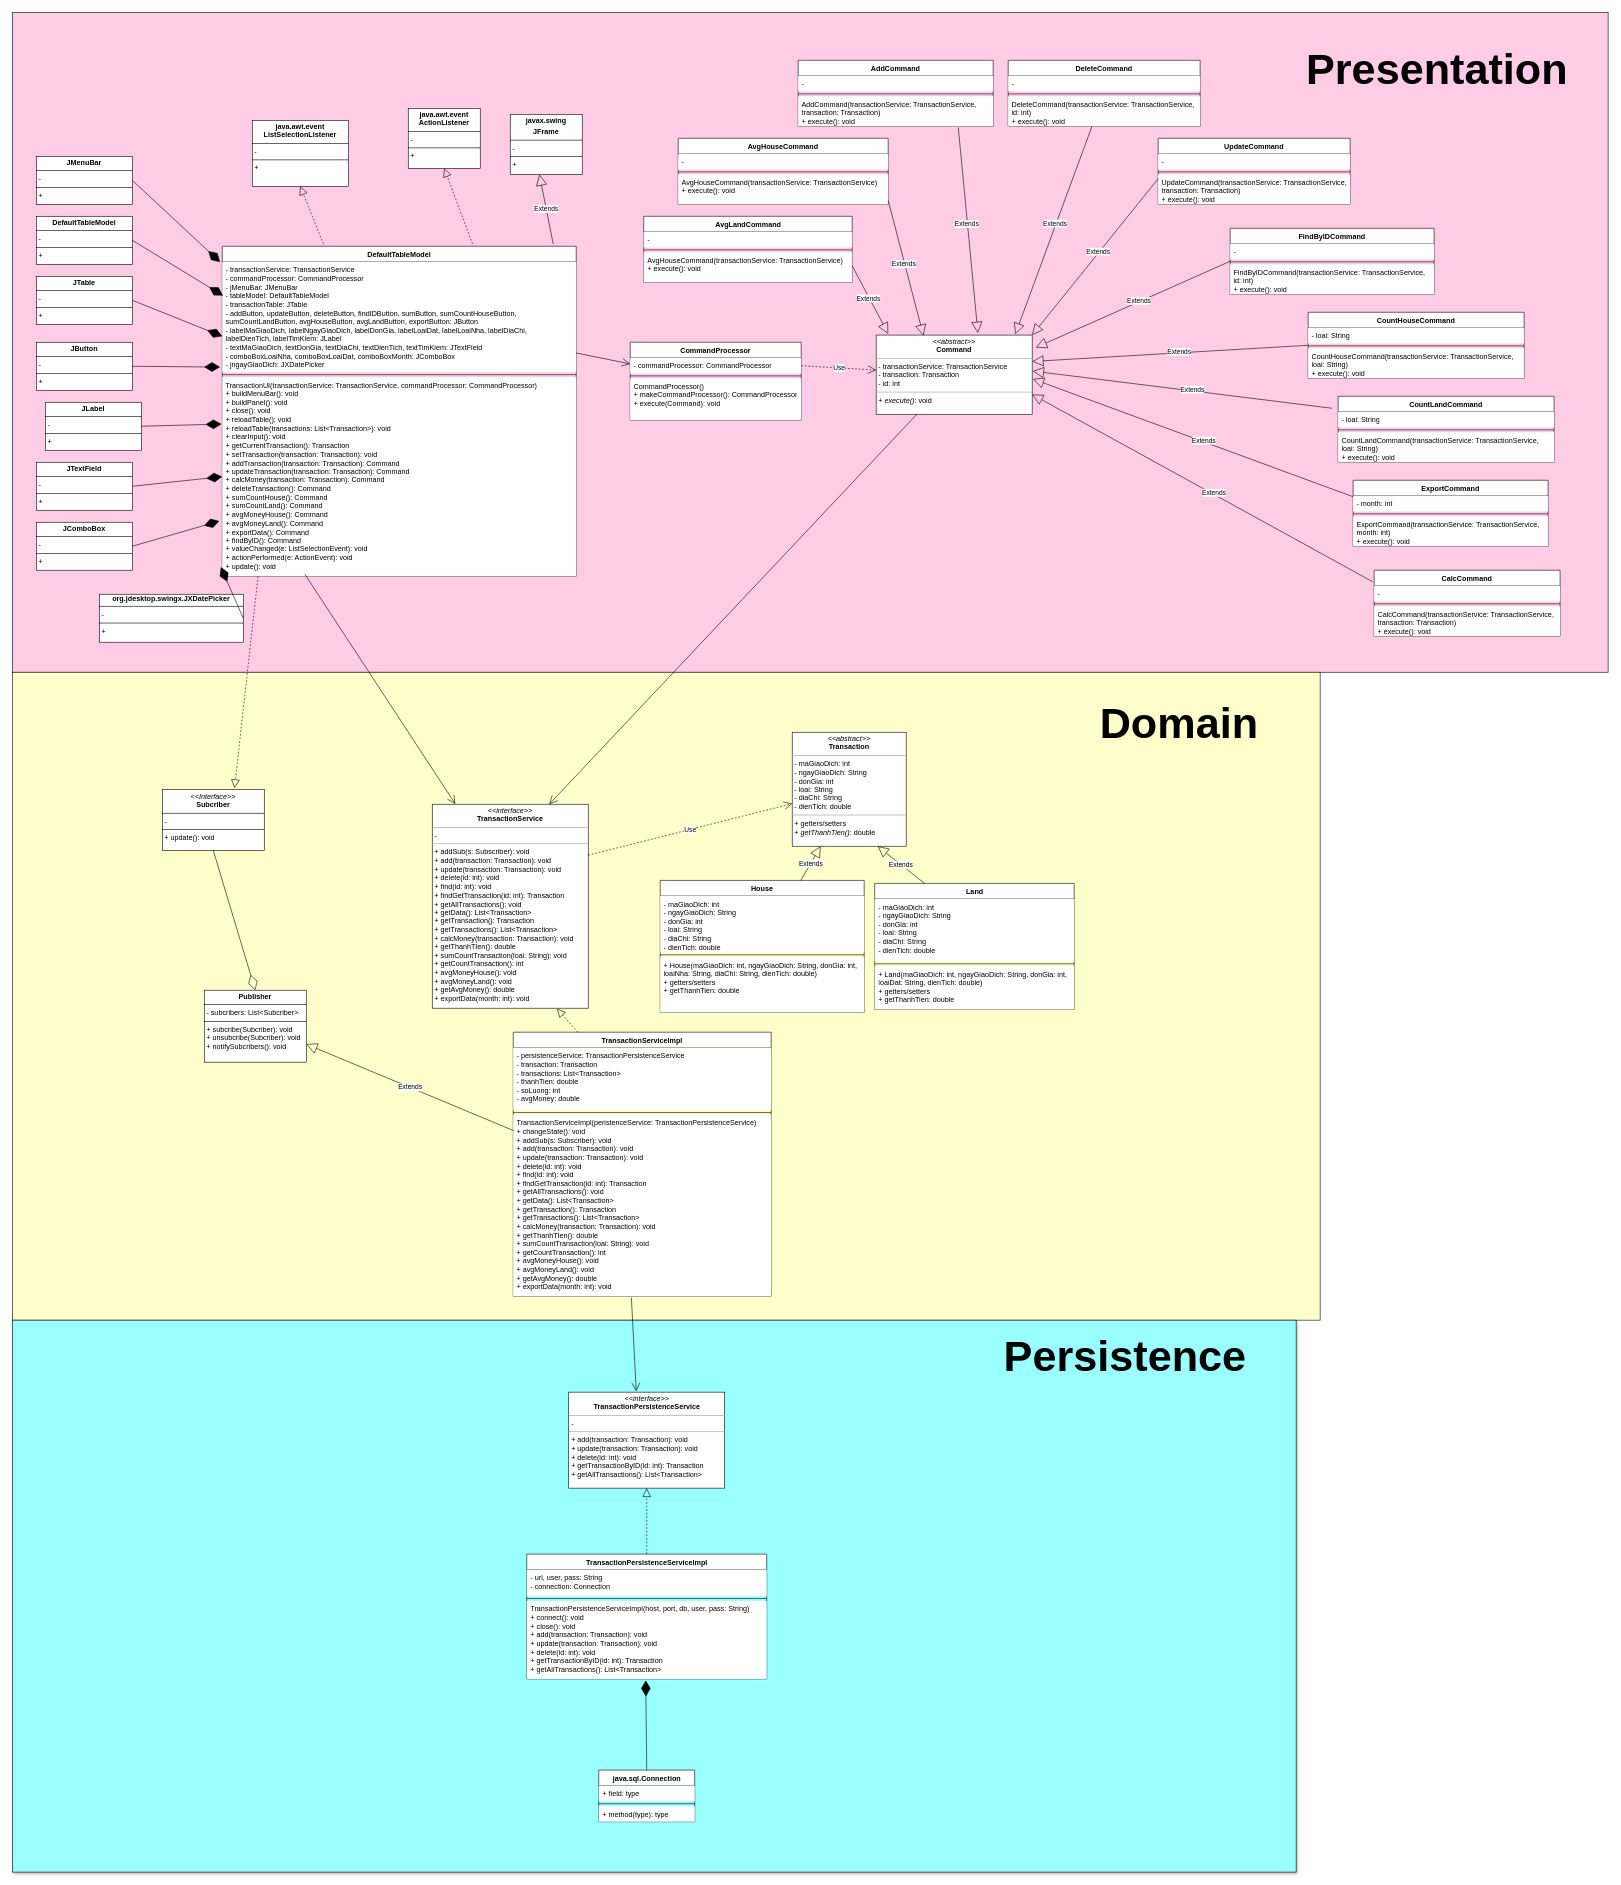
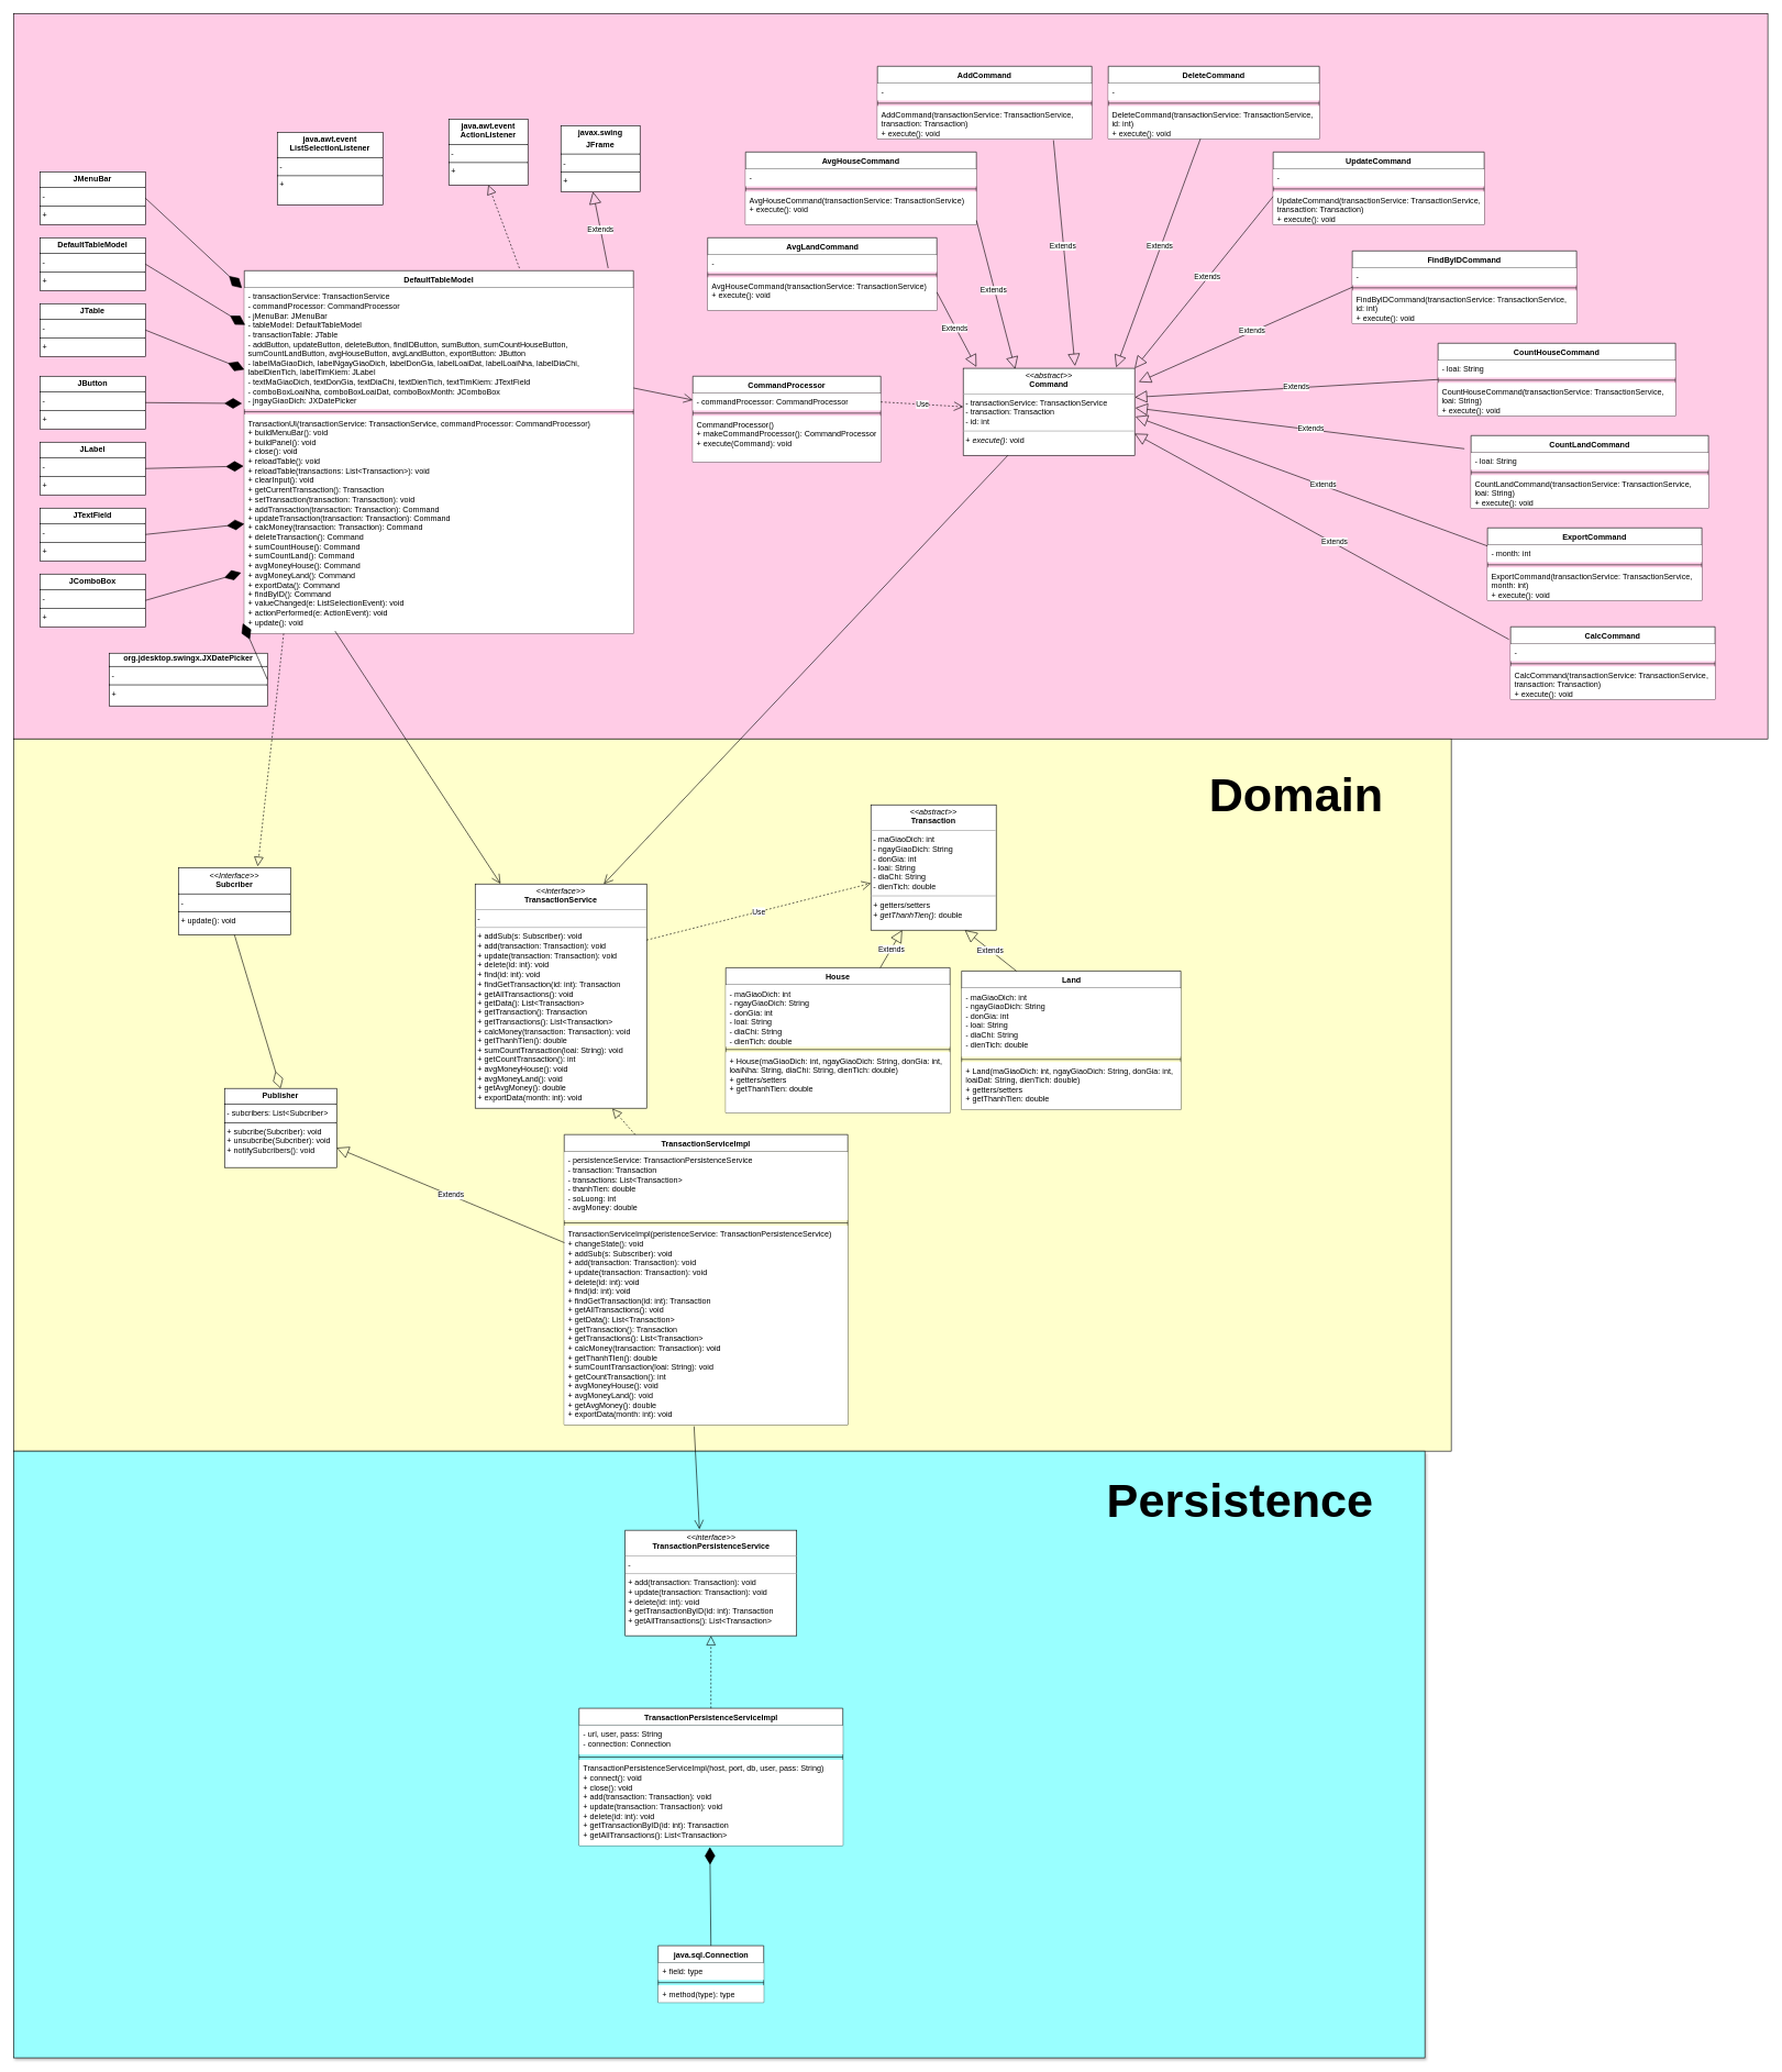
- <mxCell id="135" value="&lt;b&gt;&lt;font style=&quot;font-size: 72px;&quot;&gt;Presentation&lt;/font&gt;&lt;/b&gt;" style="text;html=1;strokeColor=none;fillColor=none;align=center;verticalAlign=middle;whiteSpace=wrap;rounded=0;" parent="1" vertex="1"><mxGeometry x="2170" y="70" width="450" height="90" as="geometry" /></mxCell>
- <mxCell id="68" value="" style="endArrow=block;dashed=1;endFill=0;endSize=12;html=1;rounded=0;entryX=0.5;entryY=1;entryDx=0;entryDy=0;exitX=0.286;exitY=-0.007;exitDx=0;exitDy=0;exitPerimeter=0;" parent="1" source="5" target="69" edge="1"><mxGeometry width="160" relative="1" as="geometry"><mxPoint x="660" y="-280" as="sourcePoint" /><mxPoint x="610" y="-520" as="targetPoint" /></mxGeometry></mxCell>
- <mxCell id="122" value="&lt;p style=&quot;margin:0px;margin-top:4px;text-align:center;&quot;&gt;&lt;b&gt;JLabel&lt;/b&gt;&lt;/p&gt;&lt;hr size=&quot;1&quot; style=&quot;border-style:solid;&quot;&gt;&lt;p style=&quot;margin:0px;margin-left:4px;&quot;&gt;-&amp;nbsp;&lt;/p&gt;&lt;hr size=&quot;1&quot; style=&quot;border-style:solid;&quot;&gt;&lt;p style=&quot;margin:0px;margin-left:4px;&quot;&gt;+&amp;nbsp;&lt;/p&gt;" style="verticalAlign=top;align=left;overflow=fill;html=1;whiteSpace=wrap;" parent="1" vertex="1"><mxGeometry x="75" y="670" width="160" height="80" as="geometry" /></mxCell>
+ <mxCell id="122" value="&lt;p style=&quot;margin:0px;margin-top:4px;text-align:center;&quot;&gt;&lt;b&gt;JLabel&lt;/b&gt;&lt;/p&gt;&lt;hr size=&quot;1&quot; style=&quot;border-style:solid;&quot;&gt;&lt;p style=&quot;margin:0px;margin-left:4px;&quot;&gt;-&amp;nbsp;&lt;/p&gt;&lt;hr size=&quot;1&quot; style=&quot;border-style:solid;&quot;&gt;&lt;p style=&quot;margin:0px;margin-left:4px;&quot;&gt;+&amp;nbsp;&lt;/p&gt;" style="verticalAlign=top;align=left;overflow=fill;html=1;whiteSpace=wrap;" parent="1" vertex="1"><mxGeometry x="60" y="670" width="160" height="80" as="geometry" /></mxCell>
- <mxCell id="137" value="&lt;font style=&quot;font-size: 72px;&quot;&gt;&lt;b&gt;Persistence&lt;/b&gt;&lt;/font&gt;" style="text;html=1;strokeColor=none;fillColor=none;align=center;verticalAlign=middle;whiteSpace=wrap;rounded=0;" parent="1" vertex="1"><mxGeometry x="1650" y="2215" width="450" height="90" as="geometry" /></mxCell>
+ <mxCell id="137" value="&lt;font style=&quot;font-size: 72px;&quot;&gt;&lt;b&gt;Persistence&lt;/b&gt;&lt;/font&gt;" style="text;html=1;strokeColor=none;fillColor=none;align=center;verticalAlign=middle;whiteSpace=wrap;rounded=0;" parent="1" vertex="1"><mxGeometry x="1655" y="2230" width="450" height="90" as="geometry" /></mxCell>
